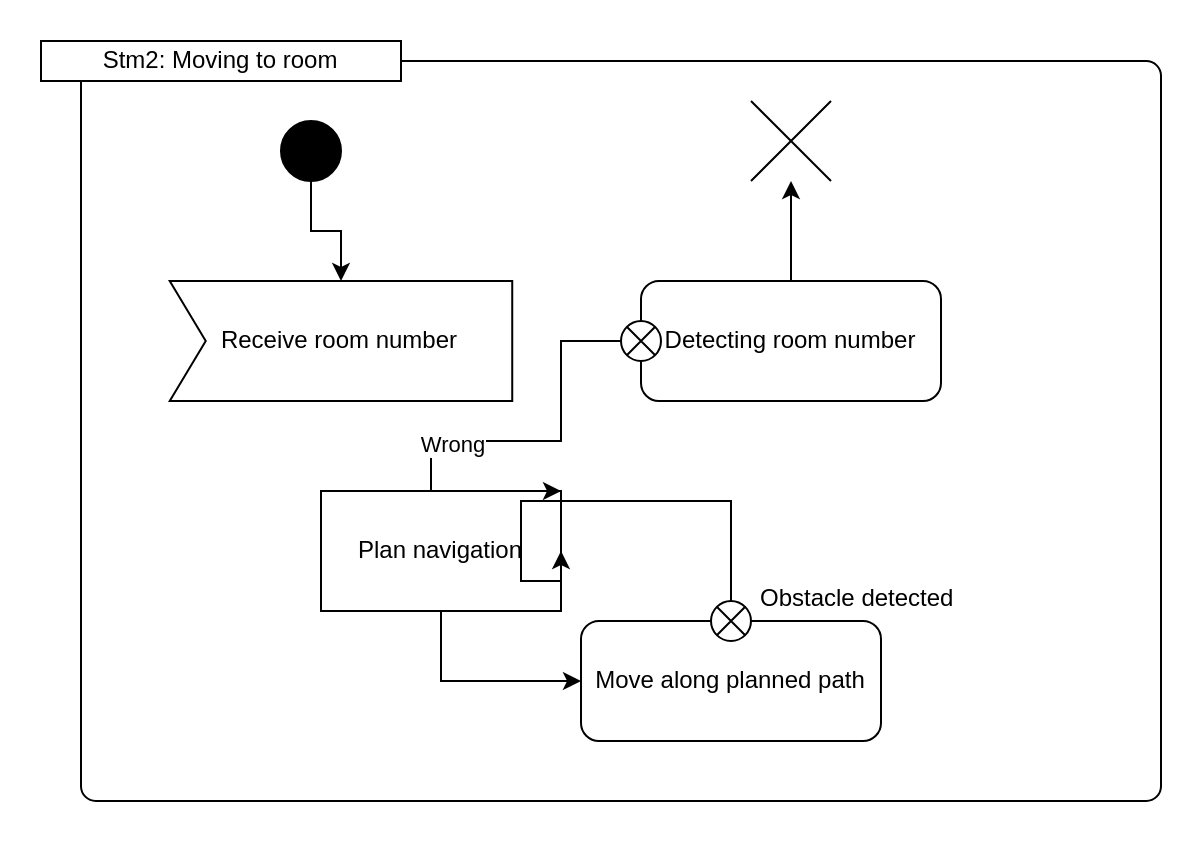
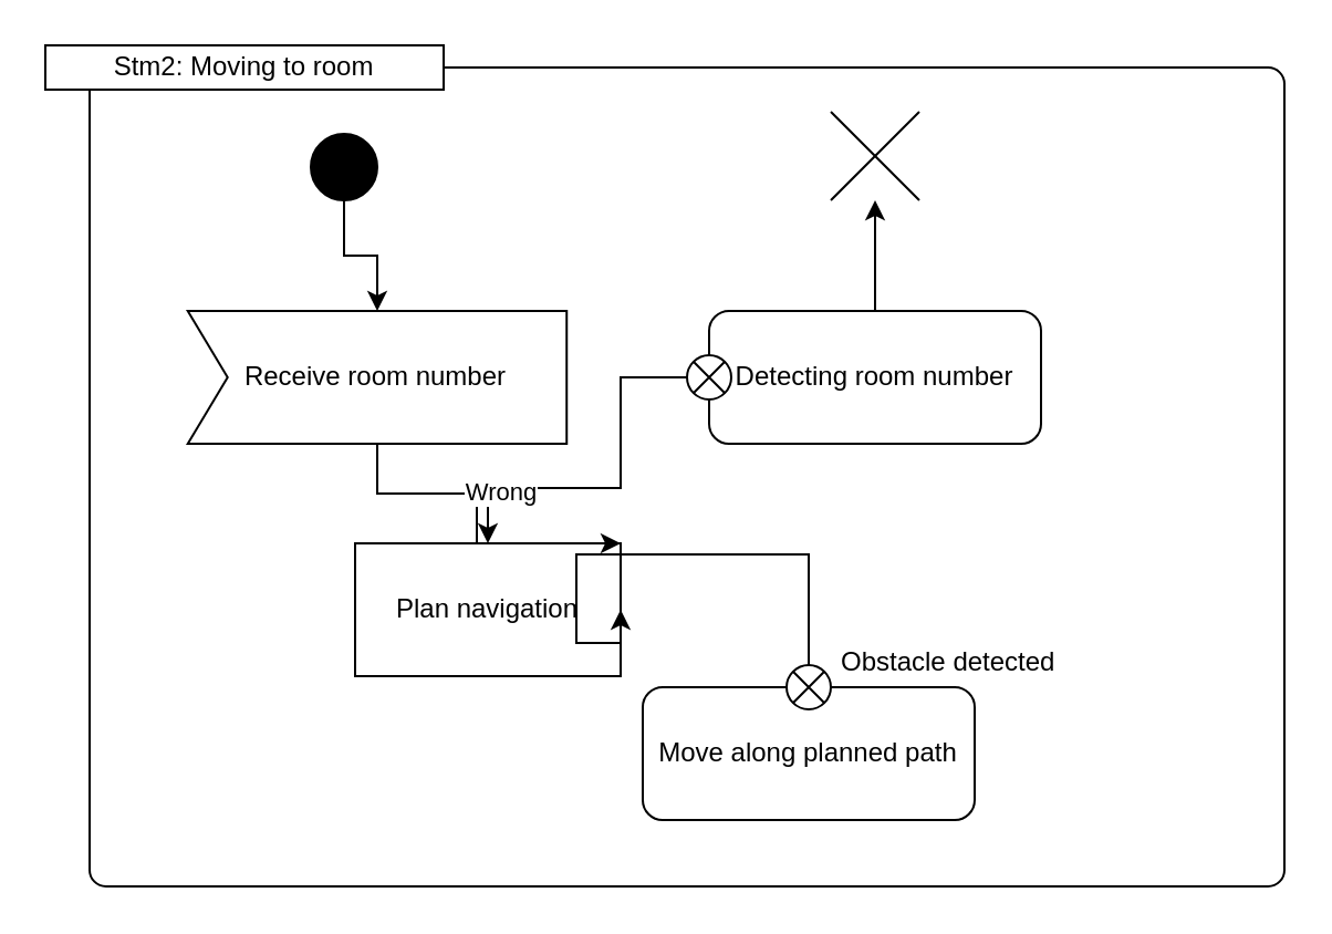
+ <mxCell id="4" style="edgeStyle=orthogonalEdgeStyle;rounded=0;orthogonalLoop=1;jettySize=auto;html=1;exitX=0.5;exitY=1;exitDx=0;exitDy=0;exitPerimeter=0;entryX=0.5;entryY=0;entryDx=0;entryDy=0;" edge="1" parent="1" source="5" target="8"><mxGeometry relative="1" as="geometry" /></mxCell>
- <mxCell id="7" style="edgeStyle=orthogonalEdgeStyle;rounded=0;orthogonalLoop=1;jettySize=auto;html=1;exitX=0.5;exitY=1;exitDx=0;exitDy=0;entryX=0;entryY=0.5;entryDx=0;entryDy=0;" edge="1" parent="1" source="8" target="9"><mxGeometry relative="1" as="geometry" /></mxCell>
